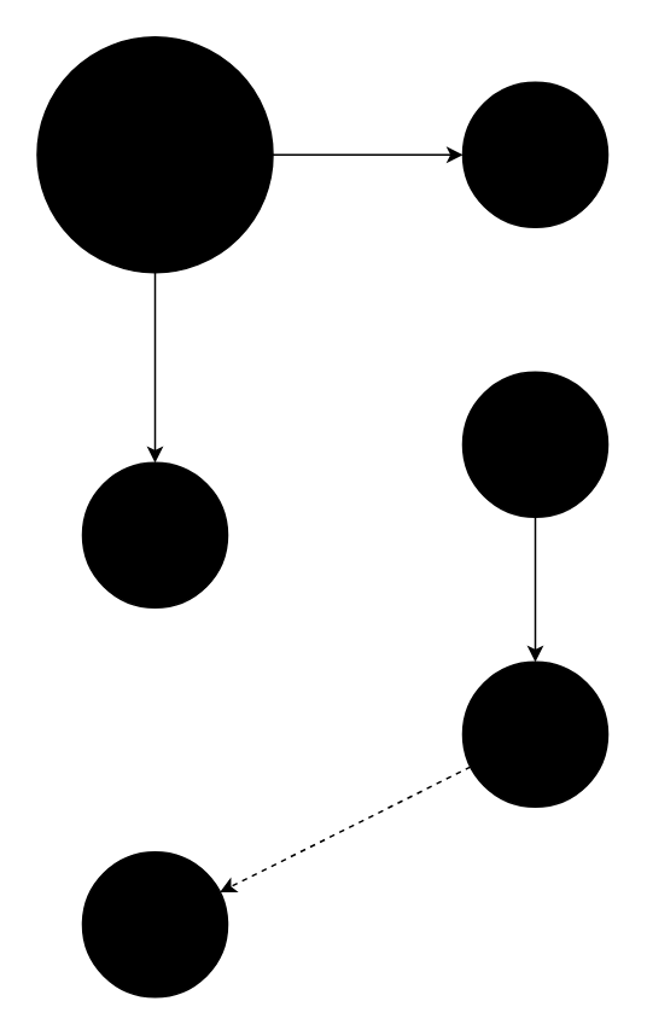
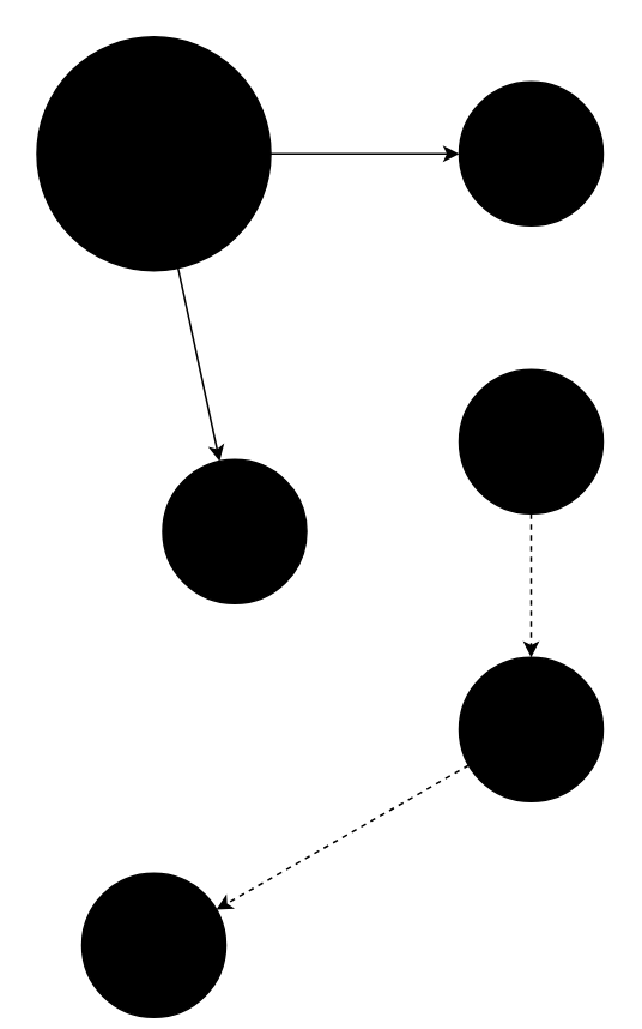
- <mxCell id="10" value="QUICK&lt;br&gt;NAME" style="ellipse;whiteSpace=wrap;html=1;fillColor=strokeColor;fontColor=#000000;" vertex="1" parent="1"><mxGeometry x="45" y="255" width="80" height="80" as="geometry" /></mxCell>
+ <mxCell id="10" value="QUICK&lt;br&gt;NAME" style="ellipse;whiteSpace=wrap;html=1;fillColor=strokeColor;fontColor=#000000;" vertex="1" parent="1"><mxGeometry x="90" y="255" width="80" height="80" as="geometry" /></mxCell>
- <mxCell id="6" value="" style="edgeStyle=none;html=1;fontColor=#000000;" edge="1" parent="1" source="7" target="9"><mxGeometry relative="1" as="geometry" /></mxCell>
+ <mxCell id="6" value="" style="edgeStyle=none;html=1;fontColor=#000000;dashed=1;" edge="1" parent="1" source="7" target="9"><mxGeometry relative="1" as="geometry" /></mxCell>
- <mxCell id="11" value="QUERY" style="ellipse;whiteSpace=wrap;html=1;fillColor=strokeColor;fontColor=#000000;" vertex="1" parent="1"><mxGeometry x="45" y="470" width="80" height="80" as="geometry" /></mxCell>
+ <mxCell id="11" value="QUERY" style="ellipse;whiteSpace=wrap;html=1;fillColor=strokeColor;fontColor=#000000;" vertex="1" parent="1"><mxGeometry x="45" y="485" width="80" height="80" as="geometry" /></mxCell>
